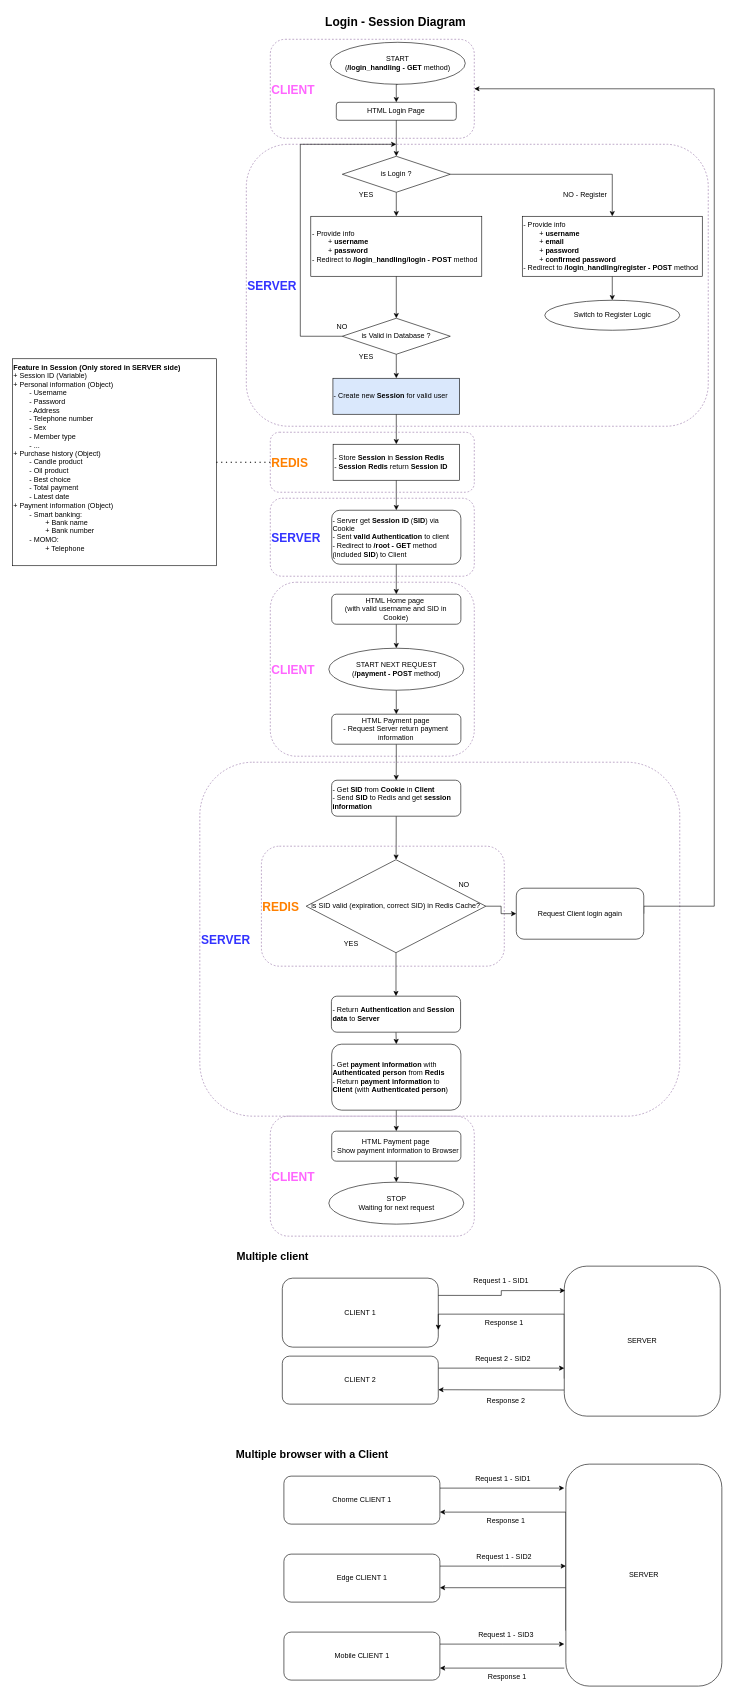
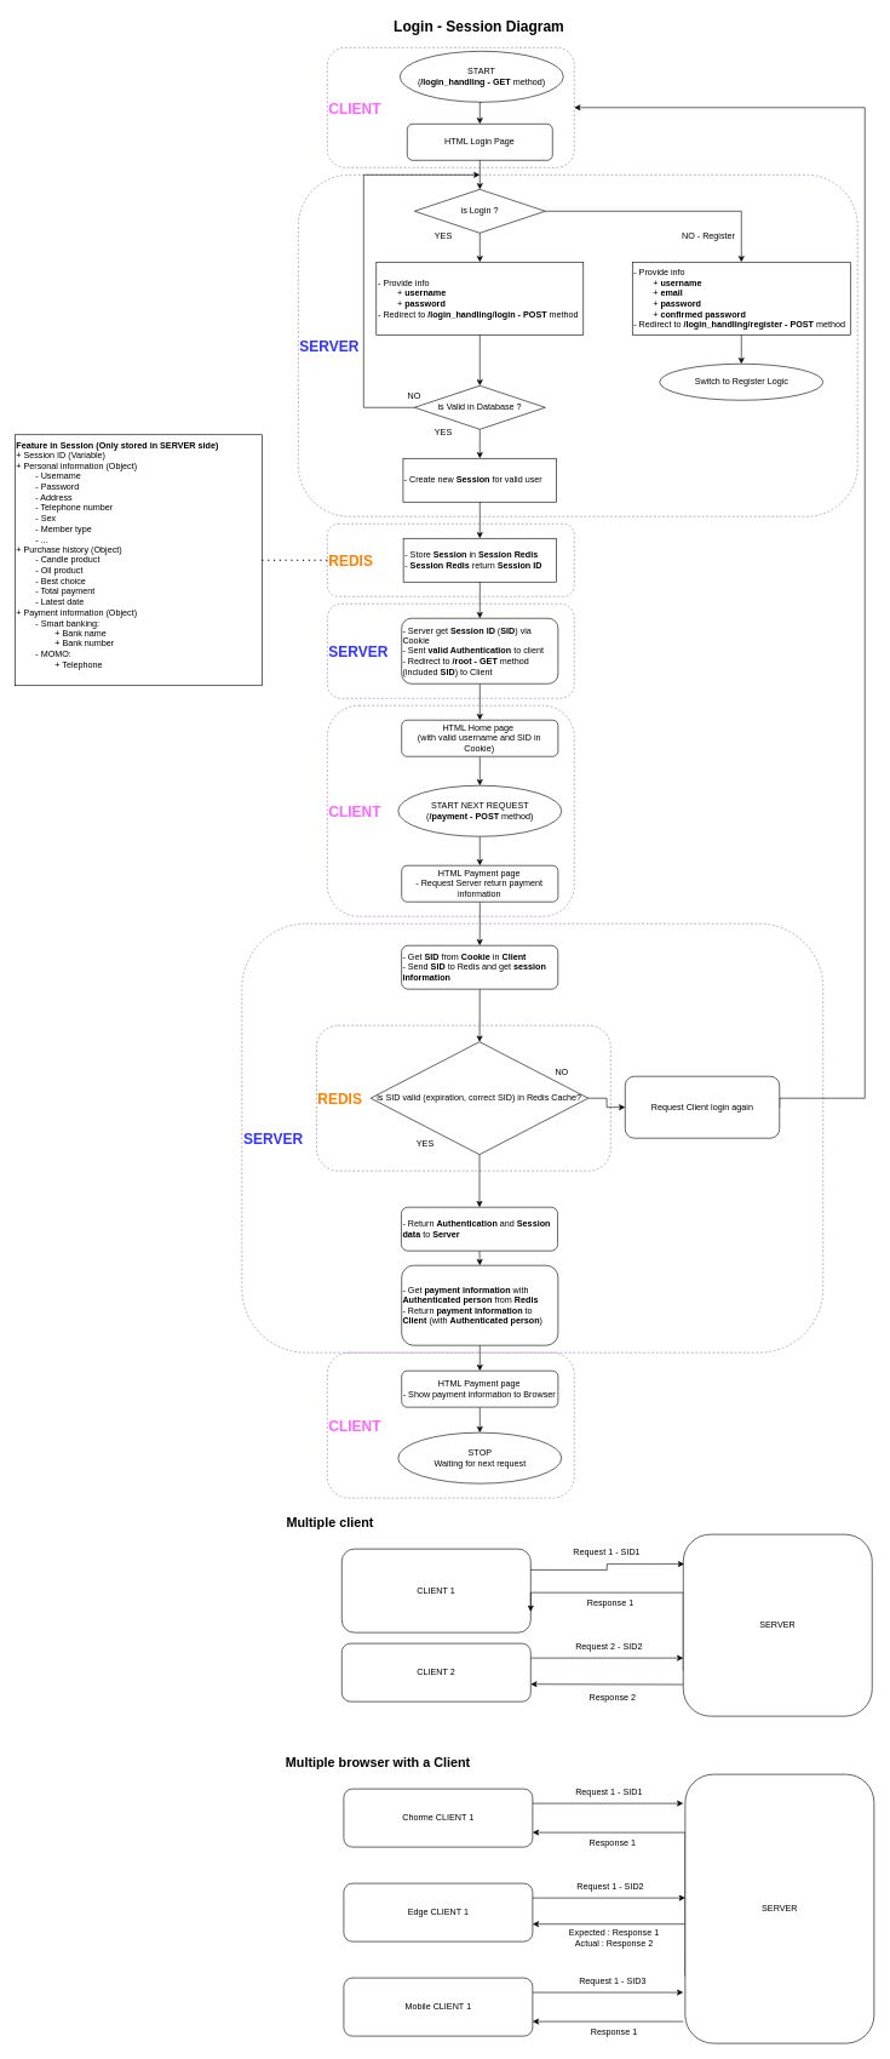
- <mxCell id="2" value="HTML Login Page" style="rounded=1;whiteSpace=wrap;html=1;" parent="1" vertex="1"><mxGeometry x="560" y="170" width="200" height="30" as="geometry" /></mxCell>
+ <mxCell id="2" value="HTML Login Page" style="rounded=1;whiteSpace=wrap;html=1;" parent="1" vertex="1"><mxGeometry x="560" y="170" width="200" height="50" as="geometry" /></mxCell>
- <mxCell id="17" value="- Create new &lt;b&gt;Session&amp;nbsp;&lt;/b&gt;for valid user" style="rounded=0;whiteSpace=wrap;html=1;align=left;fillColor=#dae8fc;" parent="1" vertex="1"><mxGeometry x="554.38" y="630" width="211.25" height="60" as="geometry" /></mxCell>
+ <mxCell id="17" value="- Create new &lt;b&gt;Session&amp;nbsp;&lt;/b&gt;for valid user" style="rounded=0;whiteSpace=wrap;html=1;align=left;" parent="1" vertex="1"><mxGeometry x="554.38" y="630" width="211.25" height="60" as="geometry" /></mxCell>
+ <mxCell id="80" value="Expected : Response 1&lt;div&gt;Actual : Response 2&lt;/div&gt;" style="text;html=1;align=center;verticalAlign=middle;whiteSpace=wrap;rounded=0;" parent="1" vertex="1"><mxGeometry x="775.17" y="2650" width="140" height="30" as="geometry" /></mxCell>
